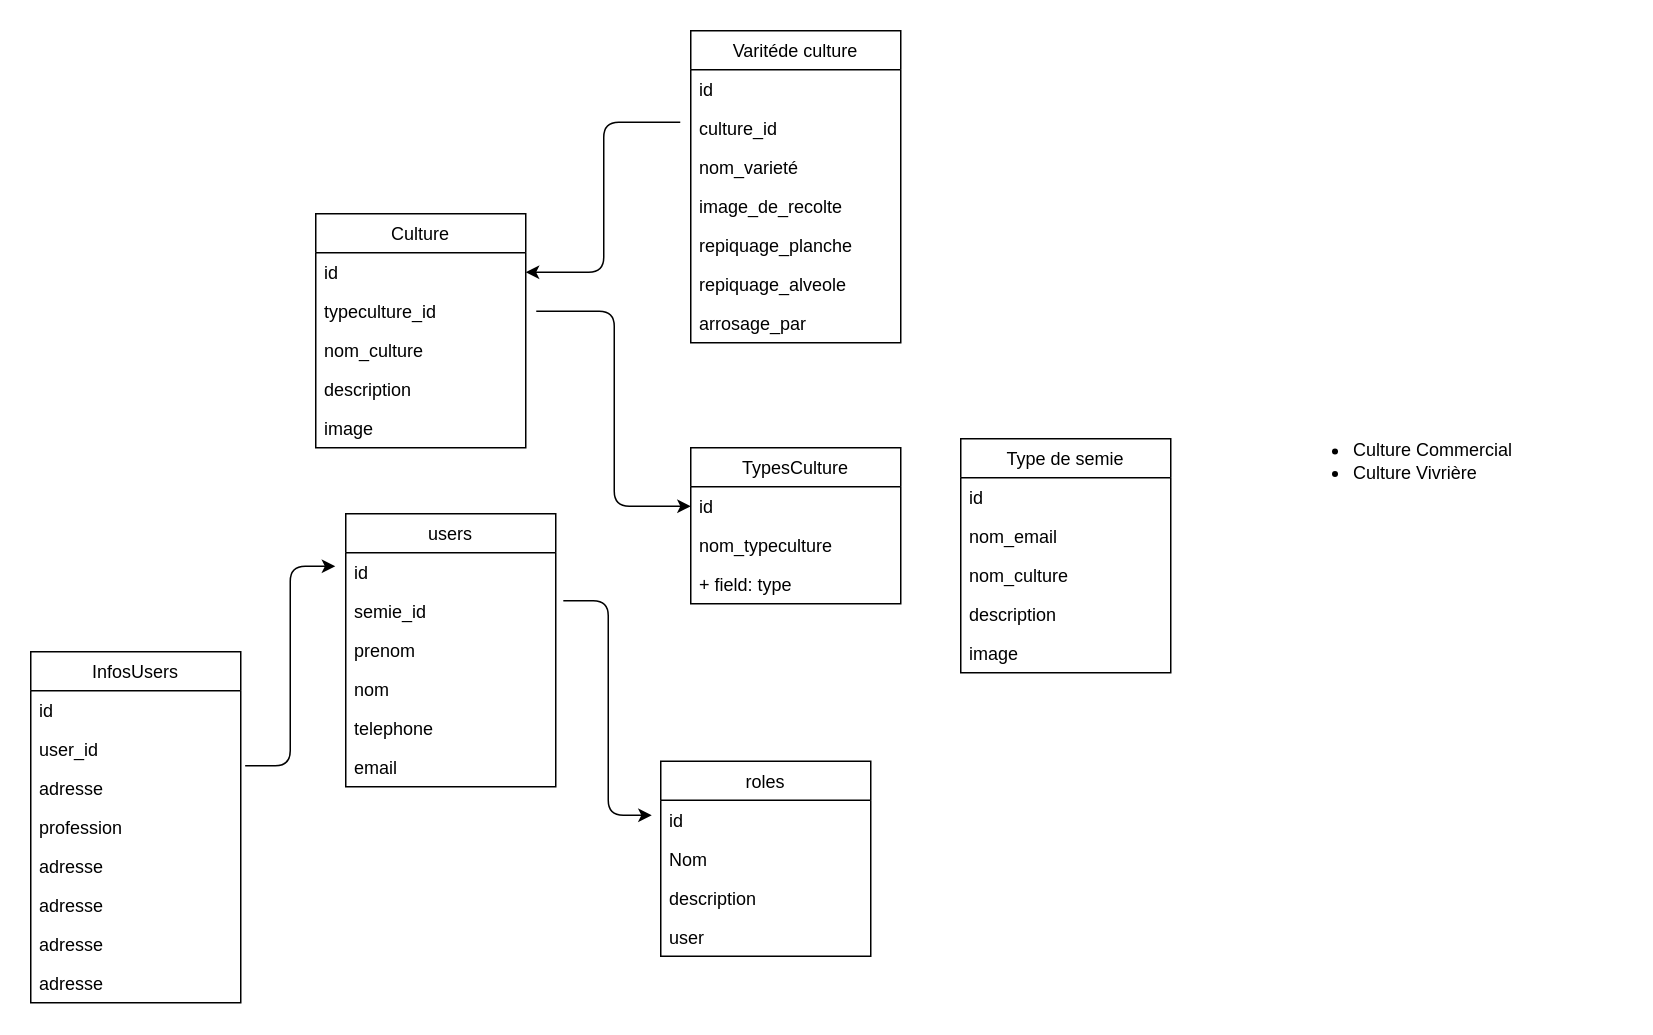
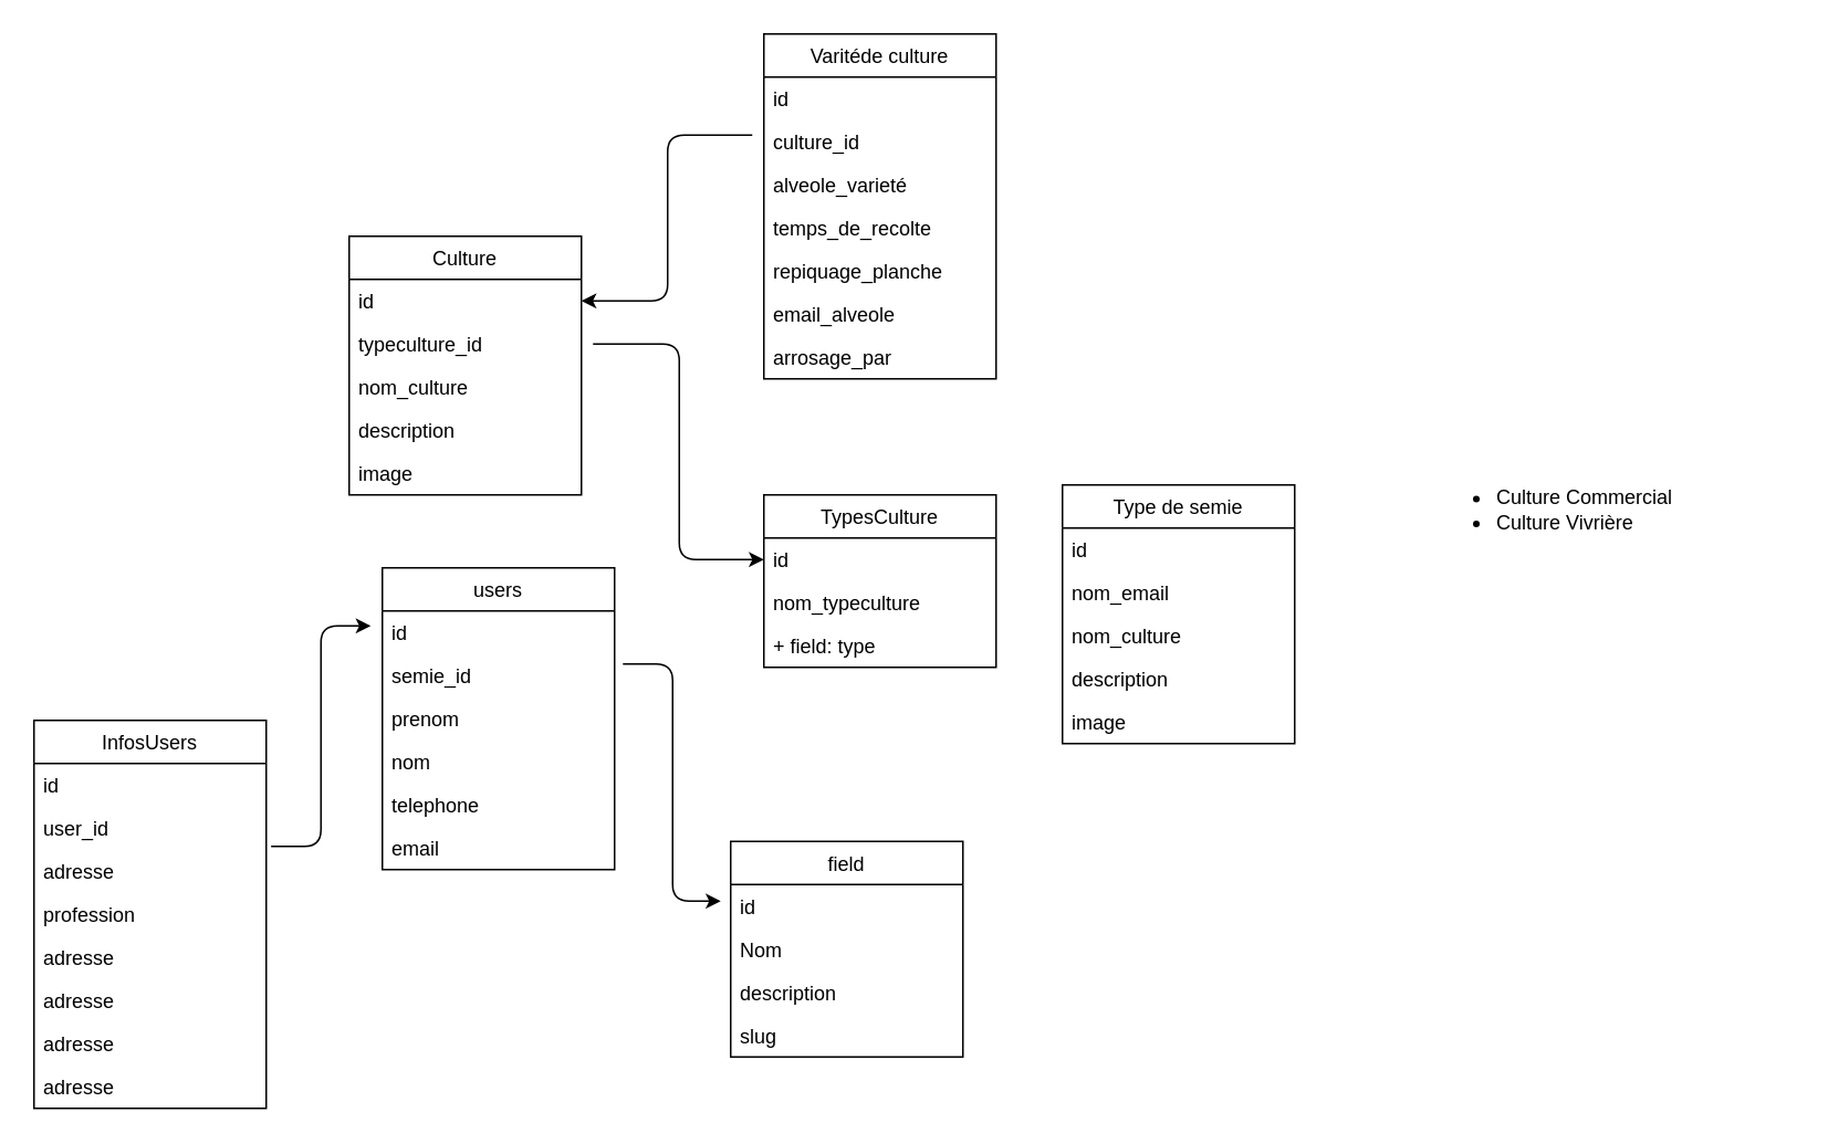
- <mxCell id="26" value="nom_varieté" style="text;strokeColor=none;fillColor=none;align=left;verticalAlign=top;spacingLeft=4;spacingRight=4;overflow=hidden;rotatable=0;points=[[0,0.5],[1,0.5]];portConstraint=eastwest;" parent="23" vertex="1"><mxGeometry y="78" width="140" height="26" as="geometry" /></mxCell>
+ <mxCell id="26" value="alveole_varieté" style="text;strokeColor=none;fillColor=none;align=left;verticalAlign=top;spacingLeft=4;spacingRight=4;overflow=hidden;rotatable=0;points=[[0,0.5],[1,0.5]];portConstraint=eastwest;" parent="23" vertex="1"><mxGeometry y="78" width="140" height="26" as="geometry" /></mxCell>
- <mxCell id="27" value="image_de_recolte" style="text;strokeColor=none;fillColor=none;align=left;verticalAlign=top;spacingLeft=4;spacingRight=4;overflow=hidden;rotatable=0;points=[[0,0.5],[1,0.5]];portConstraint=eastwest;" vertex="1" parent="23"><mxGeometry y="104" width="140" height="26" as="geometry" /></mxCell>
+ <mxCell id="27" value="temps_de_recolte" style="text;strokeColor=none;fillColor=none;align=left;verticalAlign=top;spacingLeft=4;spacingRight=4;overflow=hidden;rotatable=0;points=[[0,0.5],[1,0.5]];portConstraint=eastwest;" vertex="1" parent="23"><mxGeometry y="104" width="140" height="26" as="geometry" /></mxCell>
- <mxCell id="29" value="repiquage_alveole" style="text;strokeColor=none;fillColor=none;align=left;verticalAlign=top;spacingLeft=4;spacingRight=4;overflow=hidden;rotatable=0;points=[[0,0.5],[1,0.5]];portConstraint=eastwest;" vertex="1" parent="23"><mxGeometry y="156" width="140" height="26" as="geometry" /></mxCell>
+ <mxCell id="29" value="email_alveole" style="text;strokeColor=none;fillColor=none;align=left;verticalAlign=top;spacingLeft=4;spacingRight=4;overflow=hidden;rotatable=0;points=[[0,0.5],[1,0.5]];portConstraint=eastwest;" vertex="1" parent="23"><mxGeometry y="156" width="140" height="26" as="geometry" /></mxCell>
- <mxCell id="9" value="roles" style="swimlane;fontStyle=0;childLayout=stackLayout;horizontal=1;startSize=26;fillColor=none;horizontalStack=0;resizeParent=1;resizeParentMax=0;resizeLast=0;collapsible=1;marginBottom=0;" parent="1" vertex="1"><mxGeometry x="440" y="507" width="140" height="130" as="geometry" /></mxCell>
+ <mxCell id="9" value="field" style="swimlane;fontStyle=0;childLayout=stackLayout;horizontal=1;startSize=26;fillColor=none;horizontalStack=0;resizeParent=1;resizeParentMax=0;resizeLast=0;collapsible=1;marginBottom=0;" parent="1" vertex="1"><mxGeometry x="440" y="507" width="140" height="130" as="geometry" /></mxCell>
- <mxCell id="13" value="user" style="text;strokeColor=none;fillColor=none;align=left;verticalAlign=top;spacingLeft=4;spacingRight=4;overflow=hidden;rotatable=0;points=[[0,0.5],[1,0.5]];portConstraint=eastwest;" parent="9" vertex="1"><mxGeometry y="104" width="140" height="26" as="geometry" /></mxCell>
+ <mxCell id="13" value="slug" style="text;strokeColor=none;fillColor=none;align=left;verticalAlign=top;spacingLeft=4;spacingRight=4;overflow=hidden;rotatable=0;points=[[0,0.5],[1,0.5]];portConstraint=eastwest;" parent="9" vertex="1"><mxGeometry y="104" width="140" height="26" as="geometry" /></mxCell>
